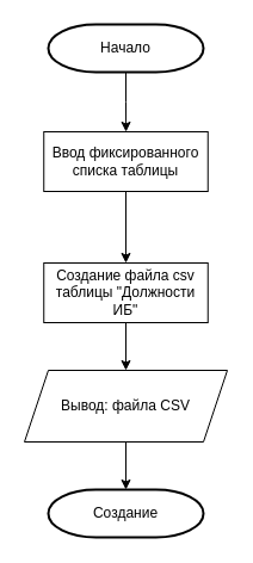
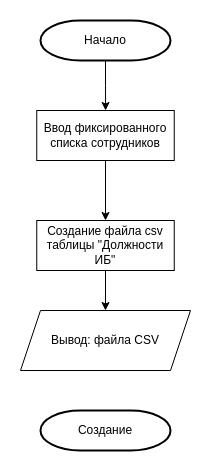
- <mxCell id="10" value="Ввод фиксированного списка таблицы" style="rounded=0;whiteSpace=wrap;html=1;" vertex="1" parent="1"><mxGeometry x="36.25" y="110" width="137.5" height="50" as="geometry" /></mxCell>
+ <mxCell id="10" value="Ввод фиксированного списка сотрудников" style="rounded=0;whiteSpace=wrap;html=1;" vertex="1" parent="1"><mxGeometry x="36.25" y="110" width="137.5" height="50" as="geometry" /></mxCell>
- <mxCell id="7" value="" style="edgeStyle=orthogonalEdgeStyle;rounded=0;orthogonalLoop=1;jettySize=auto;html=1;" edge="1" parent="1" source="8" target="4"><mxGeometry relative="1" as="geometry" /></mxCell>
